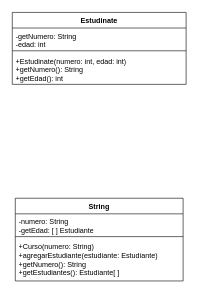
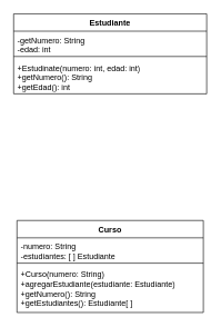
- <mxCell id="2" value="Estudinate" style="swimlane;fontStyle=1;align=center;verticalAlign=top;childLayout=stackLayout;horizontal=1;startSize=26;horizontalStack=0;resizeParent=1;resizeParentMax=0;resizeLast=0;collapsible=1;marginBottom=0;whiteSpace=wrap;html=1;" parent="1" vertex="1"><mxGeometry x="20" y="20" width="290" height="120" as="geometry" /></mxCell>
+ <mxCell id="2" value="Estudiante" style="swimlane;fontStyle=1;align=center;verticalAlign=top;childLayout=stackLayout;horizontal=1;startSize=26;horizontalStack=0;resizeParent=1;resizeParentMax=0;resizeLast=0;collapsible=1;marginBottom=0;whiteSpace=wrap;html=1;" parent="1" vertex="1"><mxGeometry x="20" y="20" width="290" height="120" as="geometry" /></mxCell>
- <mxCell id="6" value="String" style="swimlane;fontStyle=1;align=center;verticalAlign=top;childLayout=stackLayout;horizontal=1;startSize=26;horizontalStack=0;resizeParent=1;resizeParentMax=0;resizeLast=0;collapsible=1;marginBottom=0;whiteSpace=wrap;html=1;" parent="1" vertex="1"><mxGeometry x="25" y="330" width="280" height="138" as="geometry" /></mxCell>
+ <mxCell id="6" value="Curso" style="swimlane;fontStyle=1;align=center;verticalAlign=top;childLayout=stackLayout;horizontal=1;startSize=26;horizontalStack=0;resizeParent=1;resizeParentMax=0;resizeLast=0;collapsible=1;marginBottom=0;whiteSpace=wrap;html=1;" parent="1" vertex="1"><mxGeometry x="25" y="330" width="280" height="138" as="geometry" /></mxCell>
- <mxCell id="7" value="-numero: String&lt;div&gt;-getEdad: [ ] Estudiante&lt;/div&gt;" style="text;strokeColor=none;fillColor=none;align=left;verticalAlign=top;spacingLeft=4;spacingRight=4;overflow=hidden;rotatable=0;points=[[0,0.5],[1,0.5]];portConstraint=eastwest;whiteSpace=wrap;html=1;" parent="6" vertex="1"><mxGeometry y="26" width="280" height="34" as="geometry" /></mxCell>
+ <mxCell id="7" value="-numero: String&lt;div&gt;-estudiantes: [ ] Estudiante&lt;/div&gt;" style="text;strokeColor=none;fillColor=none;align=left;verticalAlign=top;spacingLeft=4;spacingRight=4;overflow=hidden;rotatable=0;points=[[0,0.5],[1,0.5]];portConstraint=eastwest;whiteSpace=wrap;html=1;" parent="6" vertex="1"><mxGeometry y="26" width="280" height="34" as="geometry" /></mxCell>
